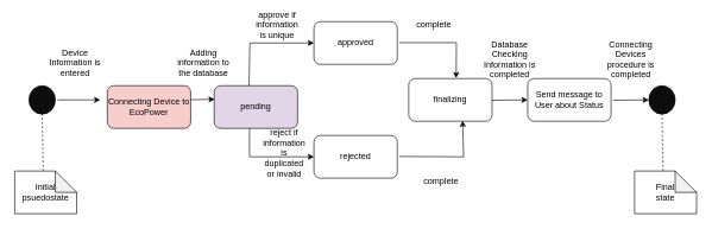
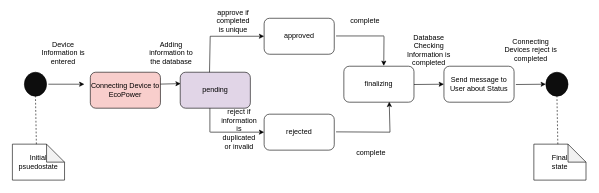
- <mxCell id="24" value="approve if information is unique" style="text;html=1;strokeColor=none;fillColor=none;align=center;verticalAlign=middle;whiteSpace=wrap;rounded=0;" parent="1" vertex="1"><mxGeometry x="360" y="20" width="57" height="30" as="geometry" /></mxCell>
+ <mxCell id="24" value="approve if completed is unique" style="text;html=1;strokeColor=none;fillColor=none;align=center;verticalAlign=middle;whiteSpace=wrap;rounded=0;" parent="1" vertex="1"><mxGeometry x="360" y="20" width="57" height="30" as="geometry" /></mxCell>
- <mxCell id="33" value="Connecting Devices procedure is completed" style="text;html=1;strokeColor=none;fillColor=none;align=center;verticalAlign=middle;whiteSpace=wrap;rounded=0;" vertex="1" parent="1"><mxGeometry x="840" y="45" width="90" height="75" as="geometry" /></mxCell>
+ <mxCell id="33" value="Connecting Devices reject is completed" style="text;html=1;strokeColor=none;fillColor=none;align=center;verticalAlign=middle;whiteSpace=wrap;rounded=0;" vertex="1" parent="1"><mxGeometry x="840" y="45" width="90" height="75" as="geometry" /></mxCell>
